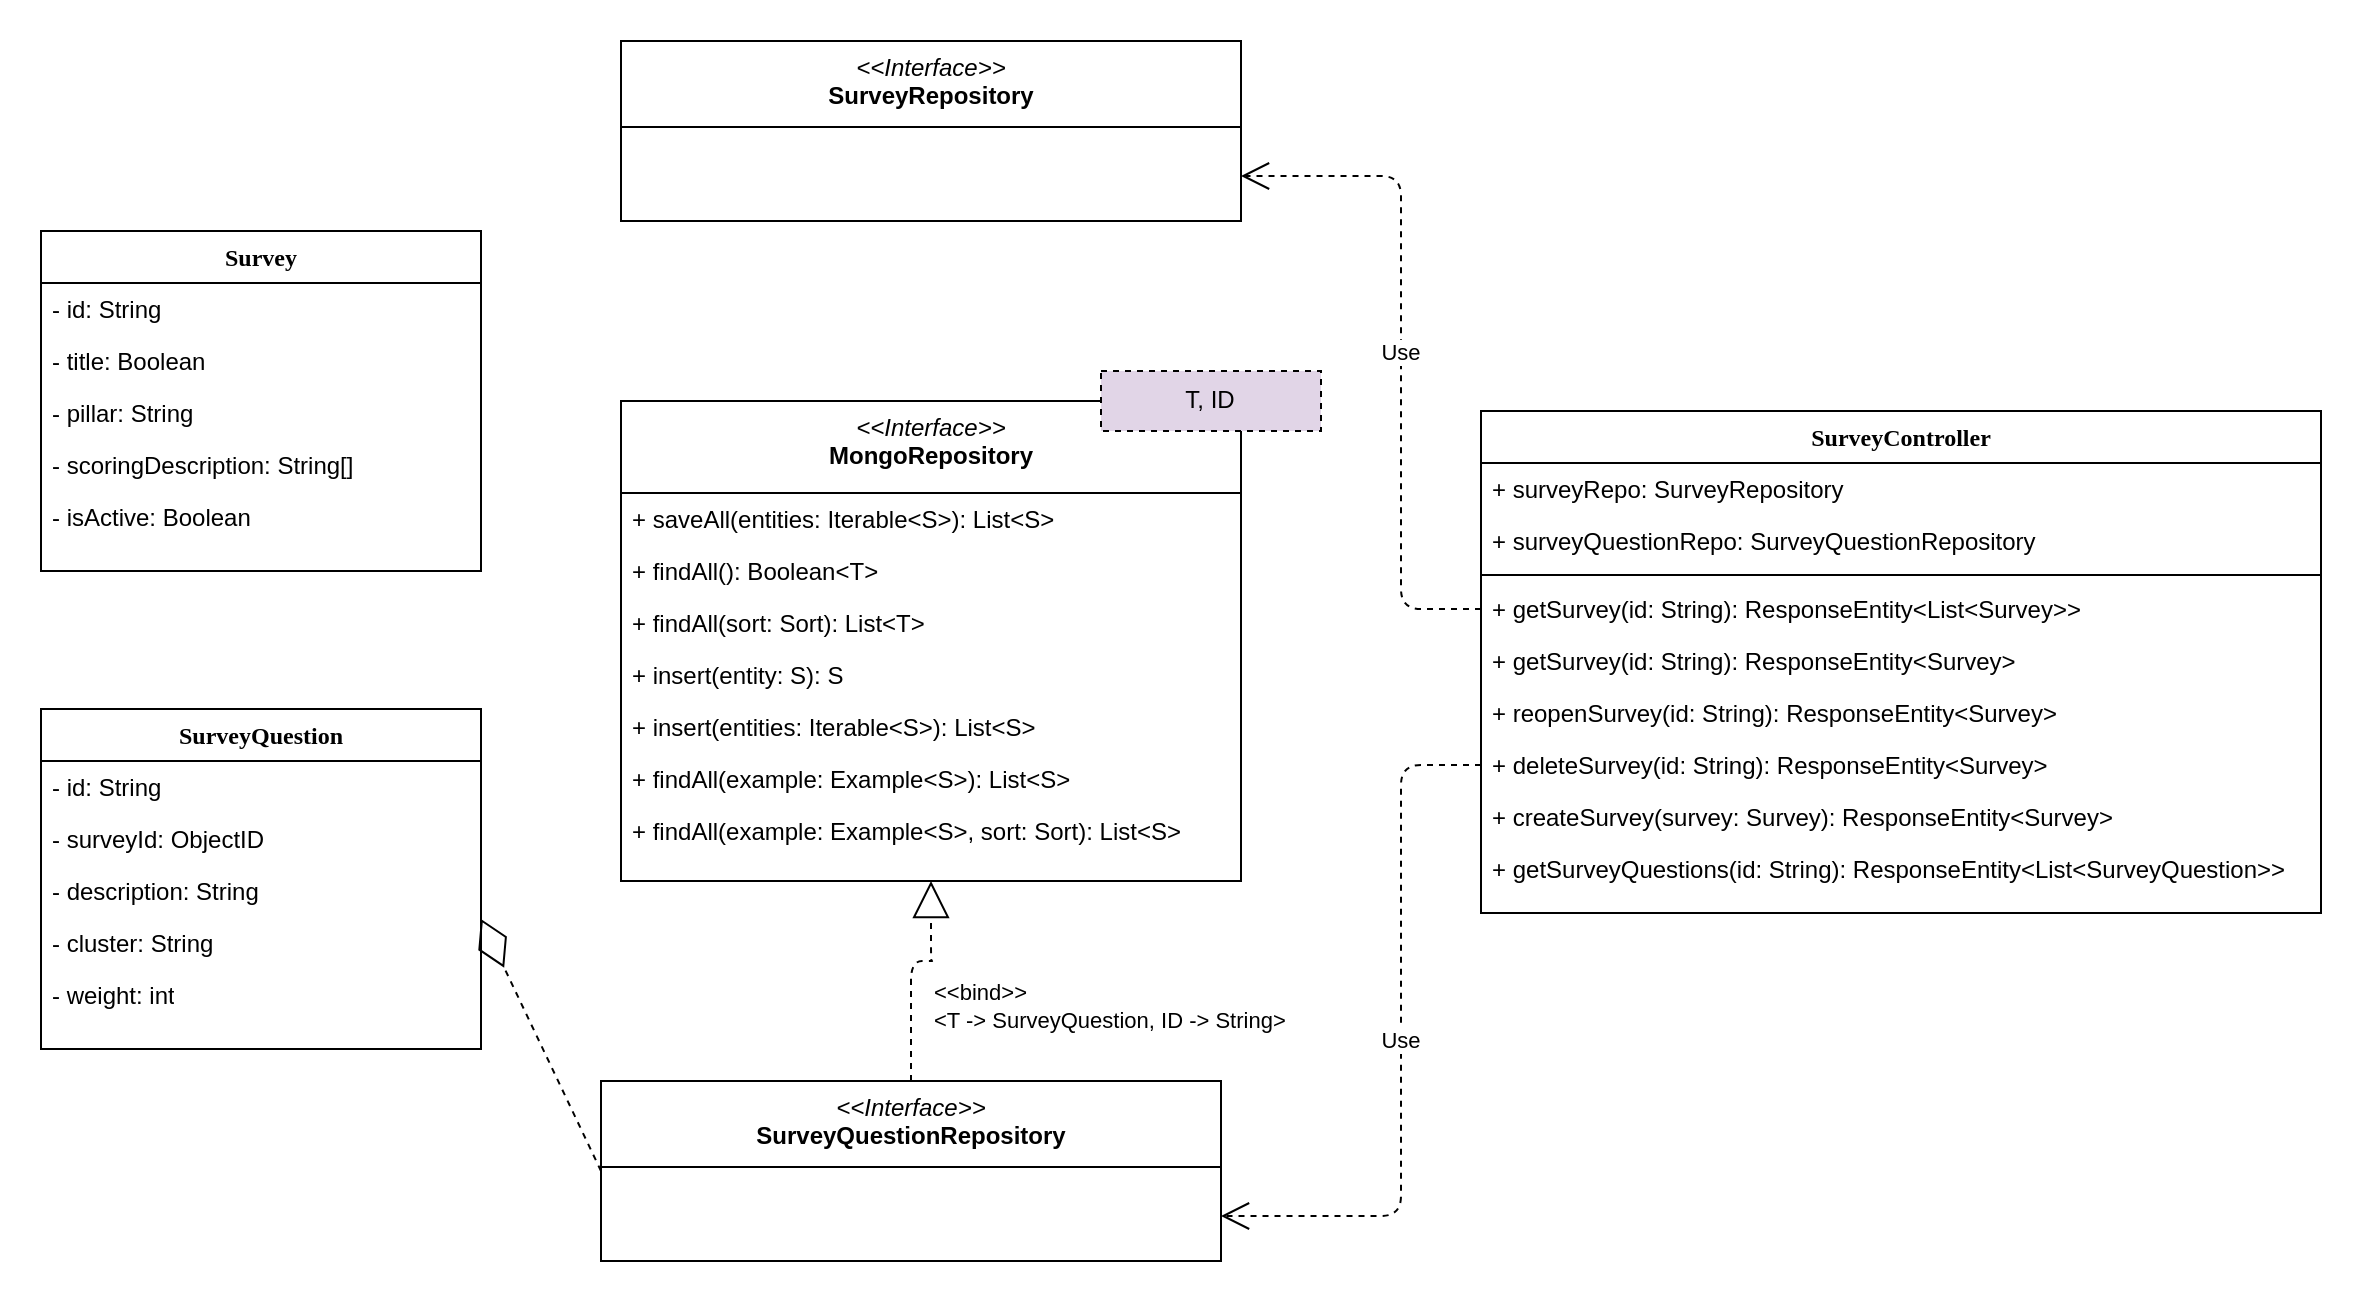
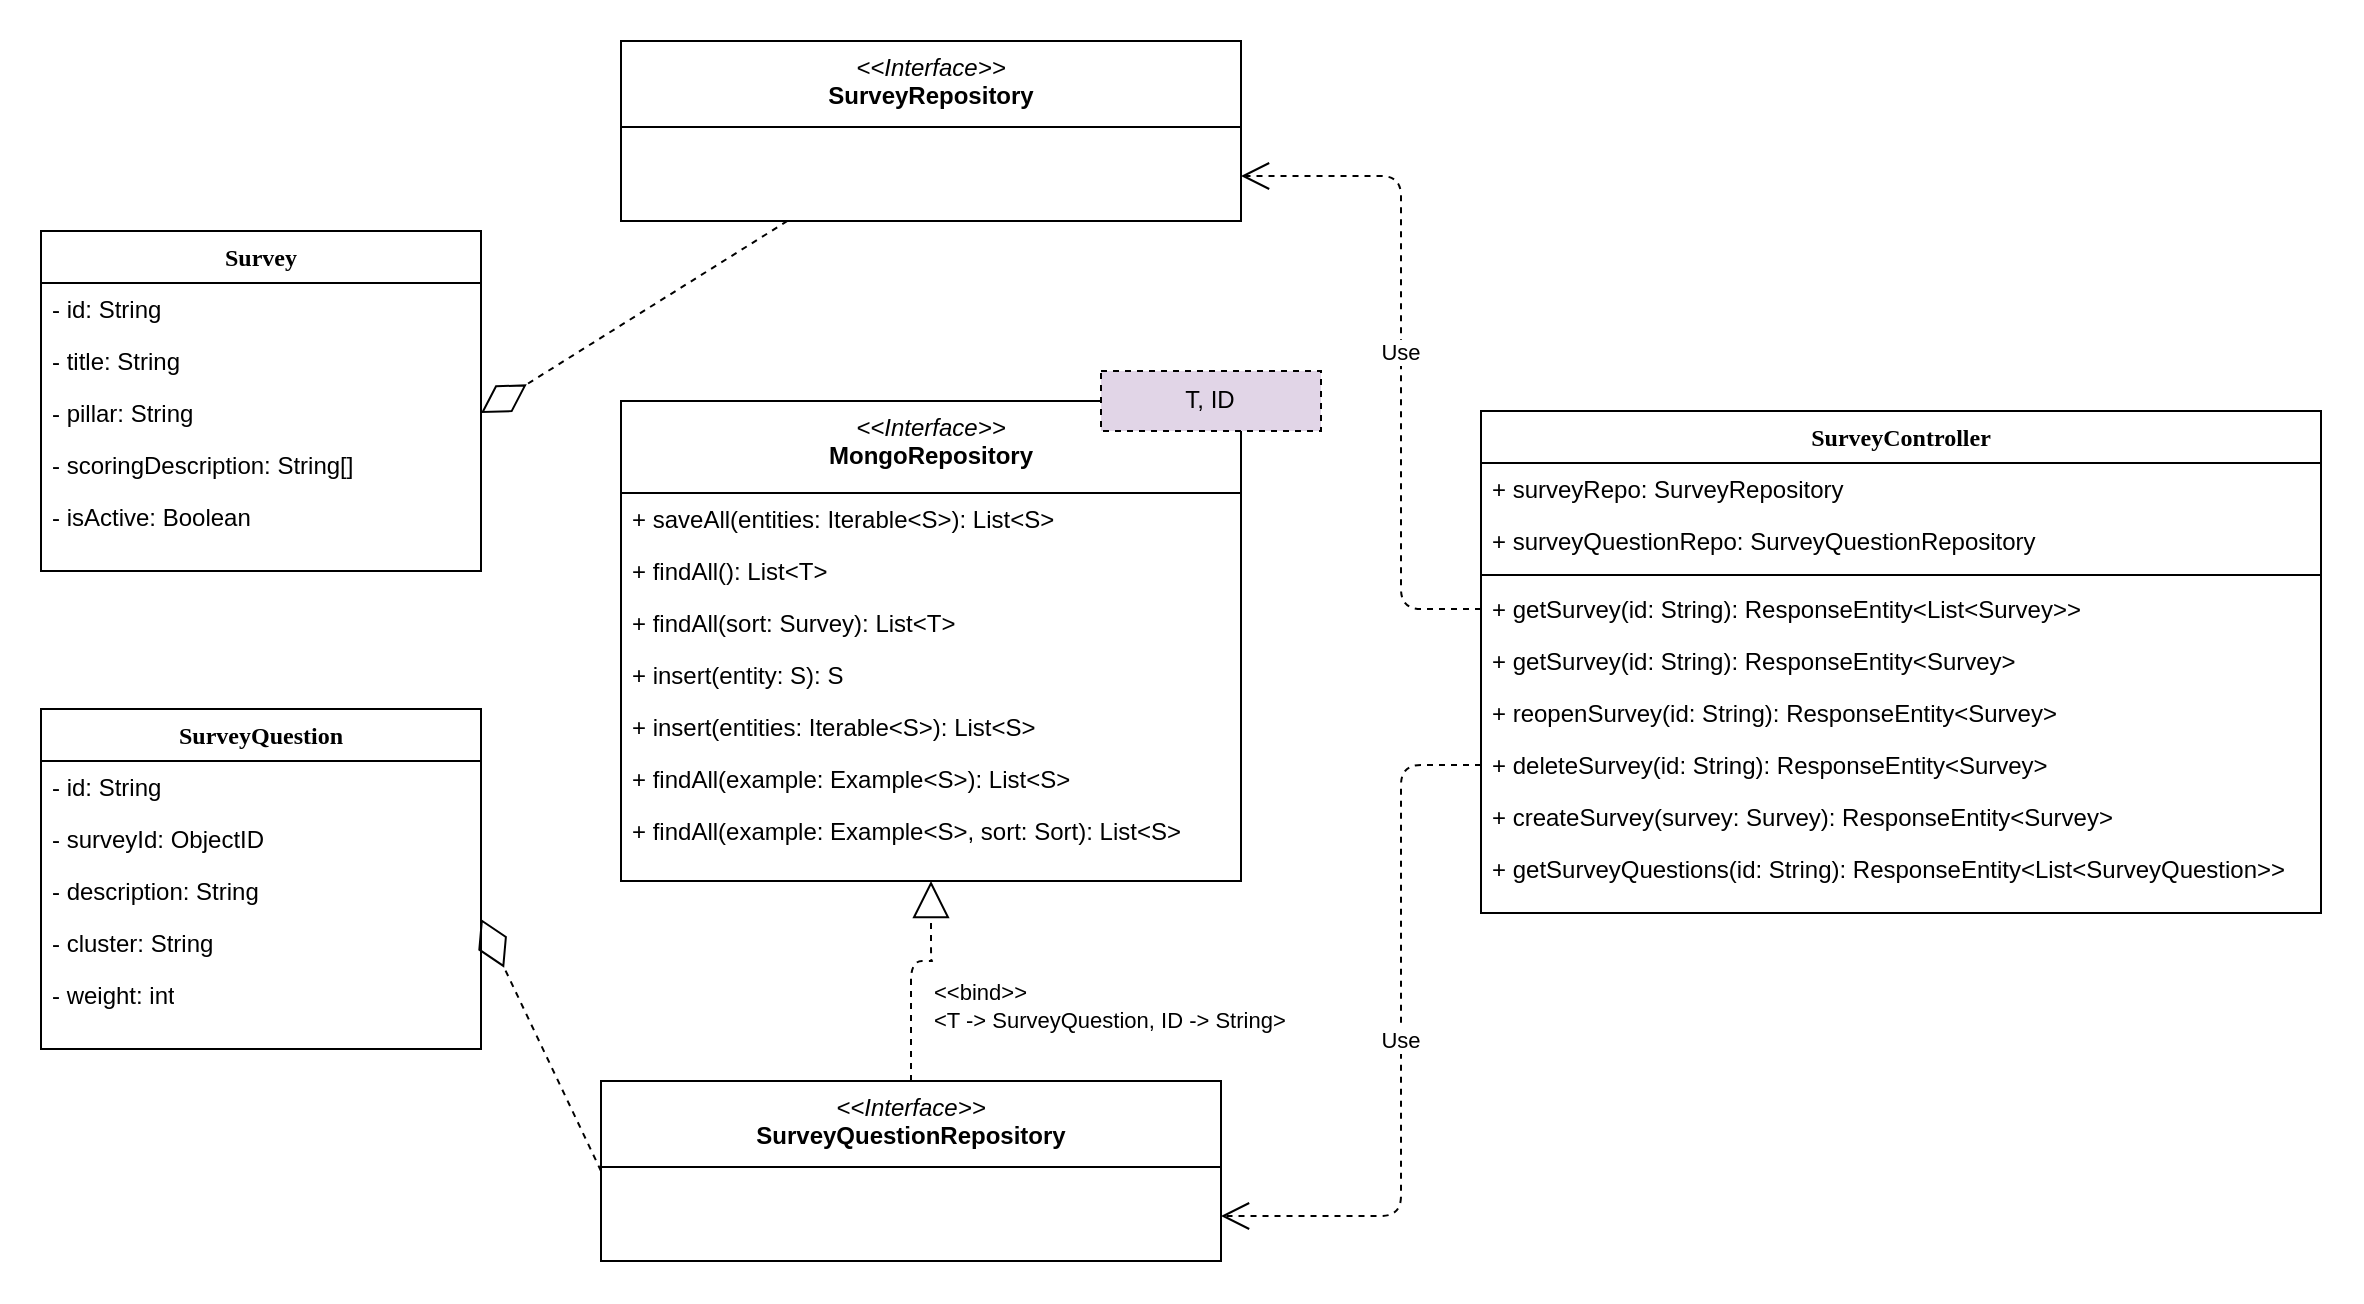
+ <mxCell id="38" value="" style="endArrow=diamondThin;endFill=0;endSize=24;html=1;dashed=1;entryX=1;entryY=0.5;entryDx=0;entryDy=0;" edge="1" parent="1" source="2" target="6"><mxGeometry width="160" relative="1" as="geometry"><mxPoint x="0" y="760" as="sourcePoint" /><mxPoint x="220" y="520" as="targetPoint" /></mxGeometry></mxCell>
- <mxCell id="5" value="-&amp;nbsp;title: Boolean" style="text;html=1;strokeColor=none;fillColor=none;align=left;verticalAlign=top;spacingLeft=4;spacingRight=4;whiteSpace=wrap;overflow=hidden;rotatable=0;points=[[0,0.5],[1,0.5]];portConstraint=eastwest;" vertex="1" parent="3"><mxGeometry y="52" width="220" height="26" as="geometry" /></mxCell>
+ <mxCell id="5" value="-&amp;nbsp;title: String" style="text;html=1;strokeColor=none;fillColor=none;align=left;verticalAlign=top;spacingLeft=4;spacingRight=4;whiteSpace=wrap;overflow=hidden;rotatable=0;points=[[0,0.5],[1,0.5]];portConstraint=eastwest;" vertex="1" parent="3"><mxGeometry y="52" width="220" height="26" as="geometry" /></mxCell>
- <mxCell id="21" value="+ findAll(): Boolean&amp;lt;T&amp;gt;" style="text;html=1;strokeColor=none;fillColor=none;align=left;verticalAlign=top;spacingLeft=4;spacingRight=4;whiteSpace=wrap;overflow=hidden;rotatable=0;points=[[0,0.5],[1,0.5]];portConstraint=eastwest;" vertex="1" parent="19"><mxGeometry y="72" width="310" height="26" as="geometry" /></mxCell>
+ <mxCell id="21" value="+ findAll(): List&amp;lt;T&amp;gt;" style="text;html=1;strokeColor=none;fillColor=none;align=left;verticalAlign=top;spacingLeft=4;spacingRight=4;whiteSpace=wrap;overflow=hidden;rotatable=0;points=[[0,0.5],[1,0.5]];portConstraint=eastwest;" vertex="1" parent="19"><mxGeometry y="72" width="310" height="26" as="geometry" /></mxCell>
- <mxCell id="22" value="+ findAll(sort: Sort): List&amp;lt;T&amp;gt;" style="text;html=1;strokeColor=none;fillColor=none;align=left;verticalAlign=top;spacingLeft=4;spacingRight=4;whiteSpace=wrap;overflow=hidden;rotatable=0;points=[[0,0.5],[1,0.5]];portConstraint=eastwest;" vertex="1" parent="19"><mxGeometry y="98" width="310" height="26" as="geometry" /></mxCell>
+ <mxCell id="22" value="+ findAll(sort: Survey): List&amp;lt;T&amp;gt;" style="text;html=1;strokeColor=none;fillColor=none;align=left;verticalAlign=top;spacingLeft=4;spacingRight=4;whiteSpace=wrap;overflow=hidden;rotatable=0;points=[[0,0.5],[1,0.5]];portConstraint=eastwest;" vertex="1" parent="19"><mxGeometry y="98" width="310" height="26" as="geometry" /></mxCell>
